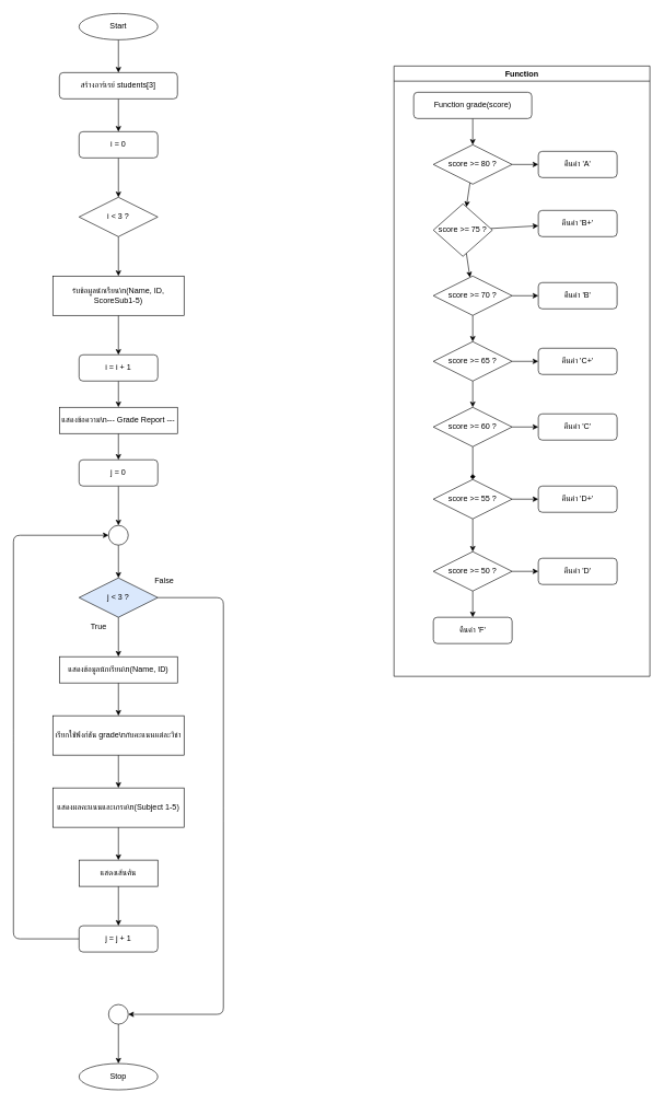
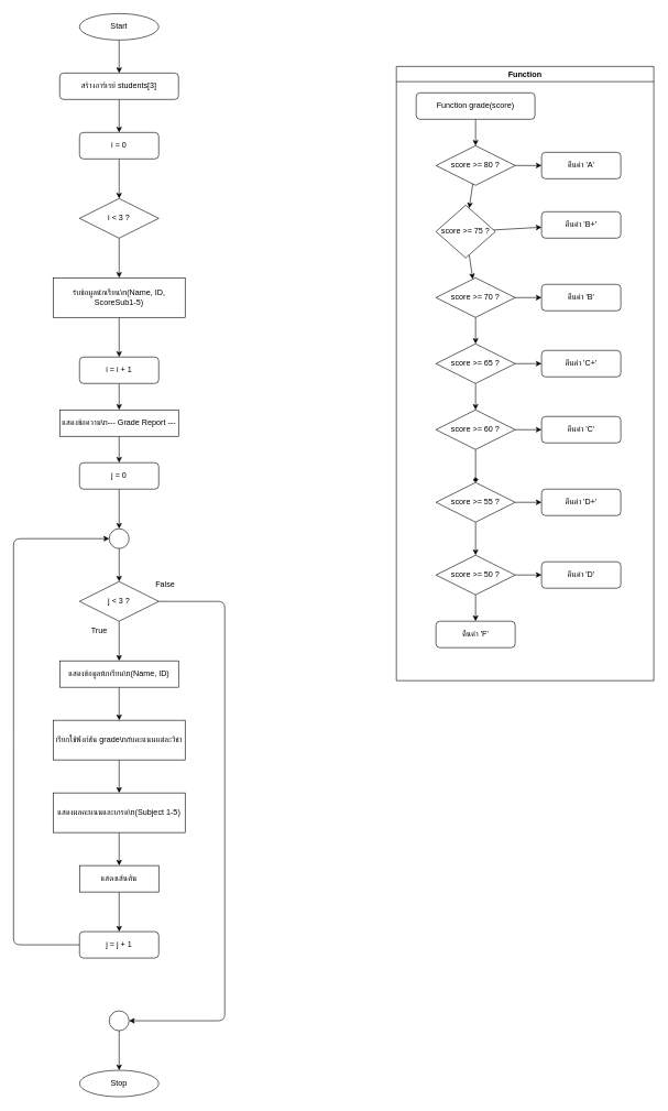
- <mxCell id="20" value="j &lt; 3 ?" style="rhombus;whiteSpace=wrap;html=1;fillColor=#dae8fc;" vertex="1" parent="1"><mxGeometry x="120" y="880" width="120" height="60" as="geometry" /></mxCell>
+ <mxCell id="20" value="j &lt; 3 ?" style="rhombus;whiteSpace=wrap;html=1;" vertex="1" parent="1"><mxGeometry x="120" y="880" width="120" height="60" as="geometry" /></mxCell>
